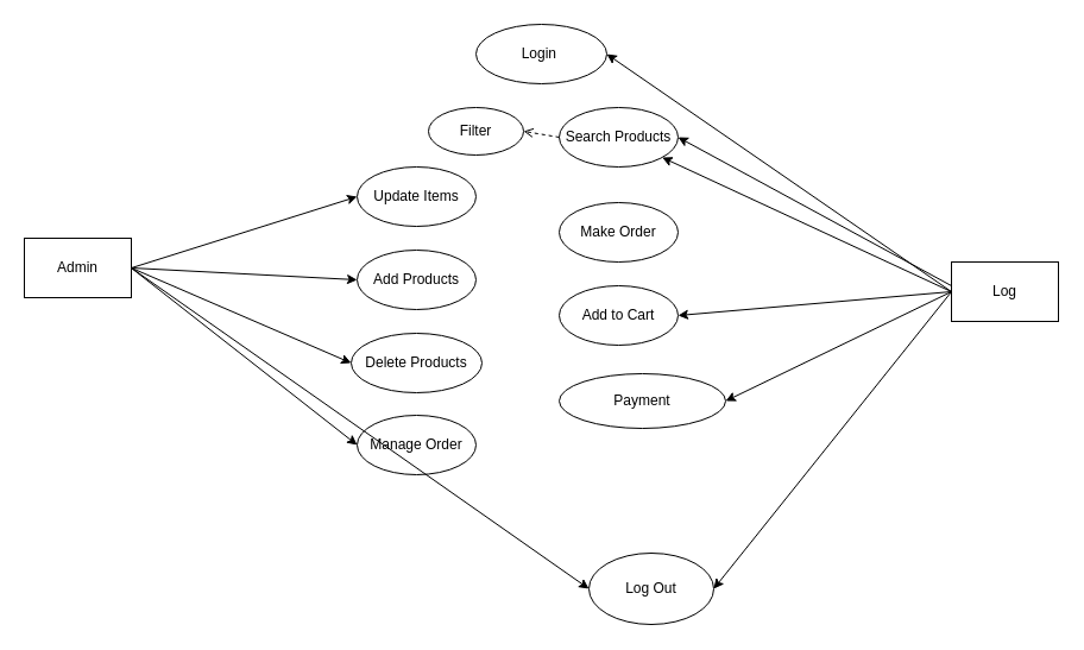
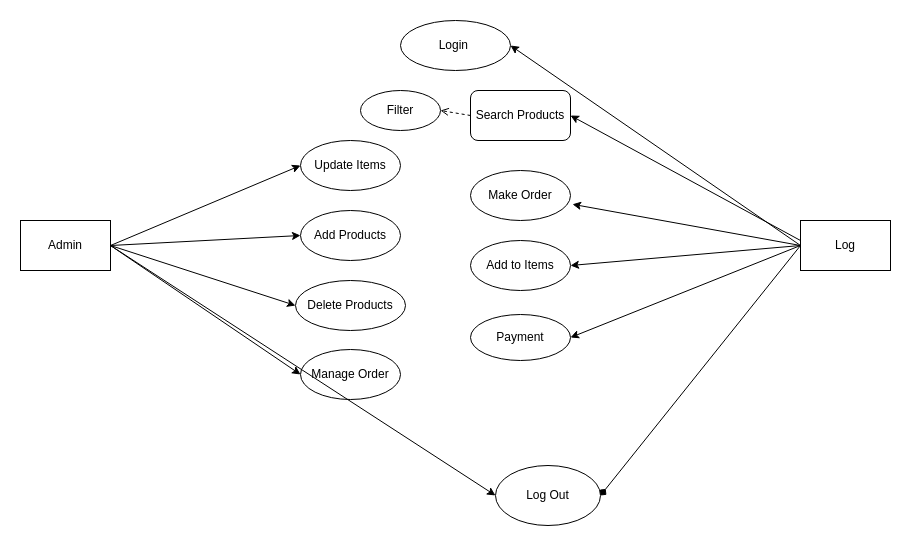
- <mxCell id="17" value="Search Products" style="ellipse;whiteSpace=wrap;html=1;" vertex="1" parent="1"><mxGeometry x="470" y="90" width="100" height="50" as="geometry" /></mxCell>
+ <mxCell id="17" value="Search Products" style="whiteSpace=wrap;html=1;rounded=1;" vertex="1" parent="1"><mxGeometry x="470" y="90" width="100" height="50" as="geometry" /></mxCell>
- <mxCell id="23" value="" style="endArrow=classic;html=1;rounded=0;exitX=0;exitY=0.5;exitDx=0;exitDy=0;" edge="1" parent="1" source="14" target="17"><mxGeometry width="50" height="50" relative="1" as="geometry"><mxPoint x="460" y="320" as="sourcePoint" /><mxPoint x="510" y="270" as="targetPoint" /></mxGeometry></mxCell>
+ <mxCell id="23" value="" style="endArrow=classic;html=1;rounded=0;entryX=1.02;entryY=0.676;entryDx=0;entryDy=0;entryPerimeter=0;exitX=0;exitY=0.5;exitDx=0;exitDy=0;" edge="1" parent="1" source="14" target="19"><mxGeometry width="50" height="50" relative="1" as="geometry"><mxPoint x="460" y="320" as="sourcePoint" /><mxPoint x="510" y="270" as="targetPoint" /></mxGeometry></mxCell>
- <mxCell id="8" value="Admin" style="rounded=0;whiteSpace=wrap;html=1;" vertex="1" parent="1"><mxGeometry x="20" y="200" width="90" height="50" as="geometry" /></mxCell>
+ <mxCell id="8" value="Admin" style="rounded=0;whiteSpace=wrap;html=1;" vertex="1" parent="1"><mxGeometry x="20" y="220" width="90" height="50" as="geometry" /></mxCell>
- <mxCell id="18" value="Add to Cart" style="ellipse;whiteSpace=wrap;html=1;" vertex="1" parent="1"><mxGeometry x="470" y="240" width="100" height="50" as="geometry" /></mxCell>
+ <mxCell id="18" value="Add to Items" style="ellipse;whiteSpace=wrap;html=1;" vertex="1" parent="1"><mxGeometry x="470" y="240" width="100" height="50" as="geometry" /></mxCell>
- <mxCell id="20" value="Payment" style="ellipse;whiteSpace=wrap;html=1;" vertex="1" parent="1"><mxGeometry x="470" y="314" width="140" height="46" as="geometry" /></mxCell>
+ <mxCell id="20" value="Payment" style="ellipse;whiteSpace=wrap;html=1;" vertex="1" parent="1"><mxGeometry x="470" y="314" width="100" height="46" as="geometry" /></mxCell>
- <mxCell id="15" value="" style="endArrow=classic;html=1;rounded=0;entryX=1;entryY=0.5;entryDx=0;entryDy=0;exitX=0;exitY=0.5;exitDx=0;exitDy=0;" edge="1" parent="1" source="14" target="2"><mxGeometry width="50" height="50" relative="1" as="geometry"><mxPoint x="460" y="320" as="sourcePoint" /><mxPoint x="510" y="270" as="targetPoint" /></mxGeometry></mxCell>
+ <mxCell id="15" value="" style="endArrow=diamond;html=1;rounded=0;entryX=1;entryY=0.5;entryDx=0;entryDy=0;exitX=0;exitY=0.5;exitDx=0;exitDy=0;" edge="1" parent="1" source="14" target="2"><mxGeometry width="50" height="50" relative="1" as="geometry"><mxPoint x="460" y="320" as="sourcePoint" /><mxPoint x="510" y="270" as="targetPoint" /></mxGeometry></mxCell>
